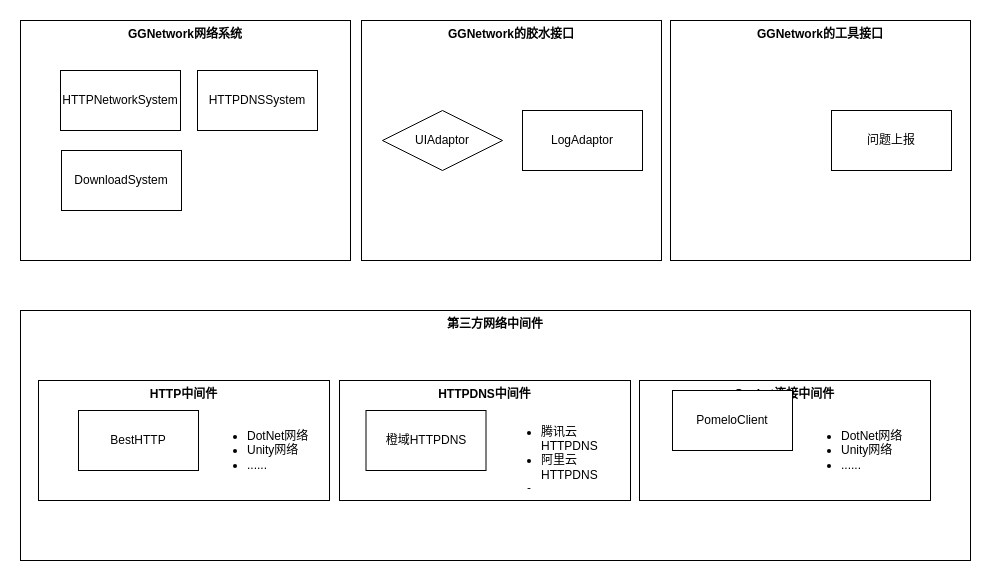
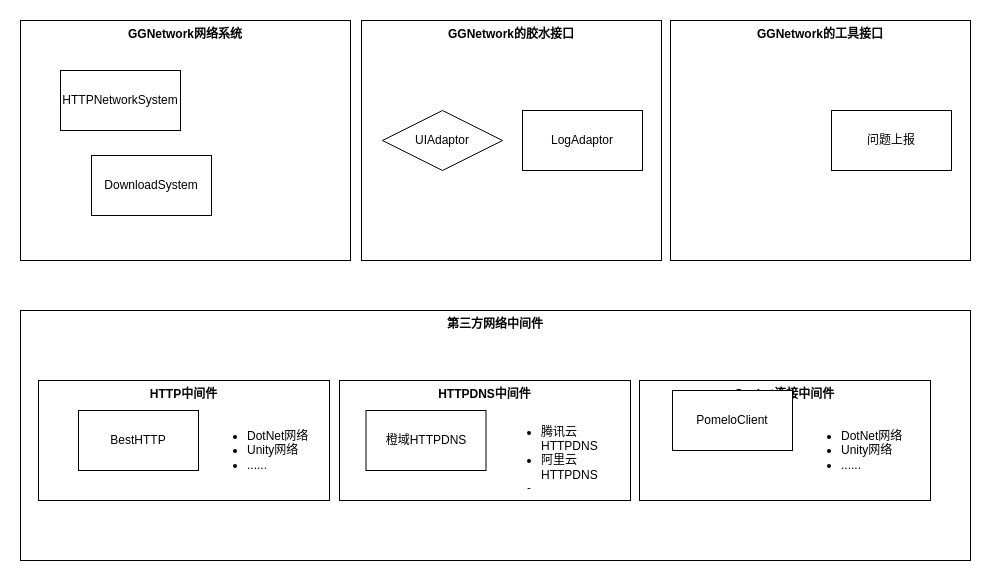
- <mxCell id="9" value="HTTPDNSSystem" style="rounded=0;whiteSpace=wrap;html=1;" parent="1" vertex="1"><mxGeometry x="197" y="70" width="120" height="60" as="geometry" /></mxCell>
- <mxCell id="15" value="DownloadSystem" style="rounded=0;whiteSpace=wrap;html=1;" vertex="1" parent="1"><mxGeometry x="61" y="150" width="120" height="60" as="geometry" /></mxCell>
+ <mxCell id="15" value="DownloadSystem" style="rounded=0;whiteSpace=wrap;html=1;" vertex="1" parent="1"><mxGeometry x="91" y="155" width="120" height="60" as="geometry" /></mxCell>
